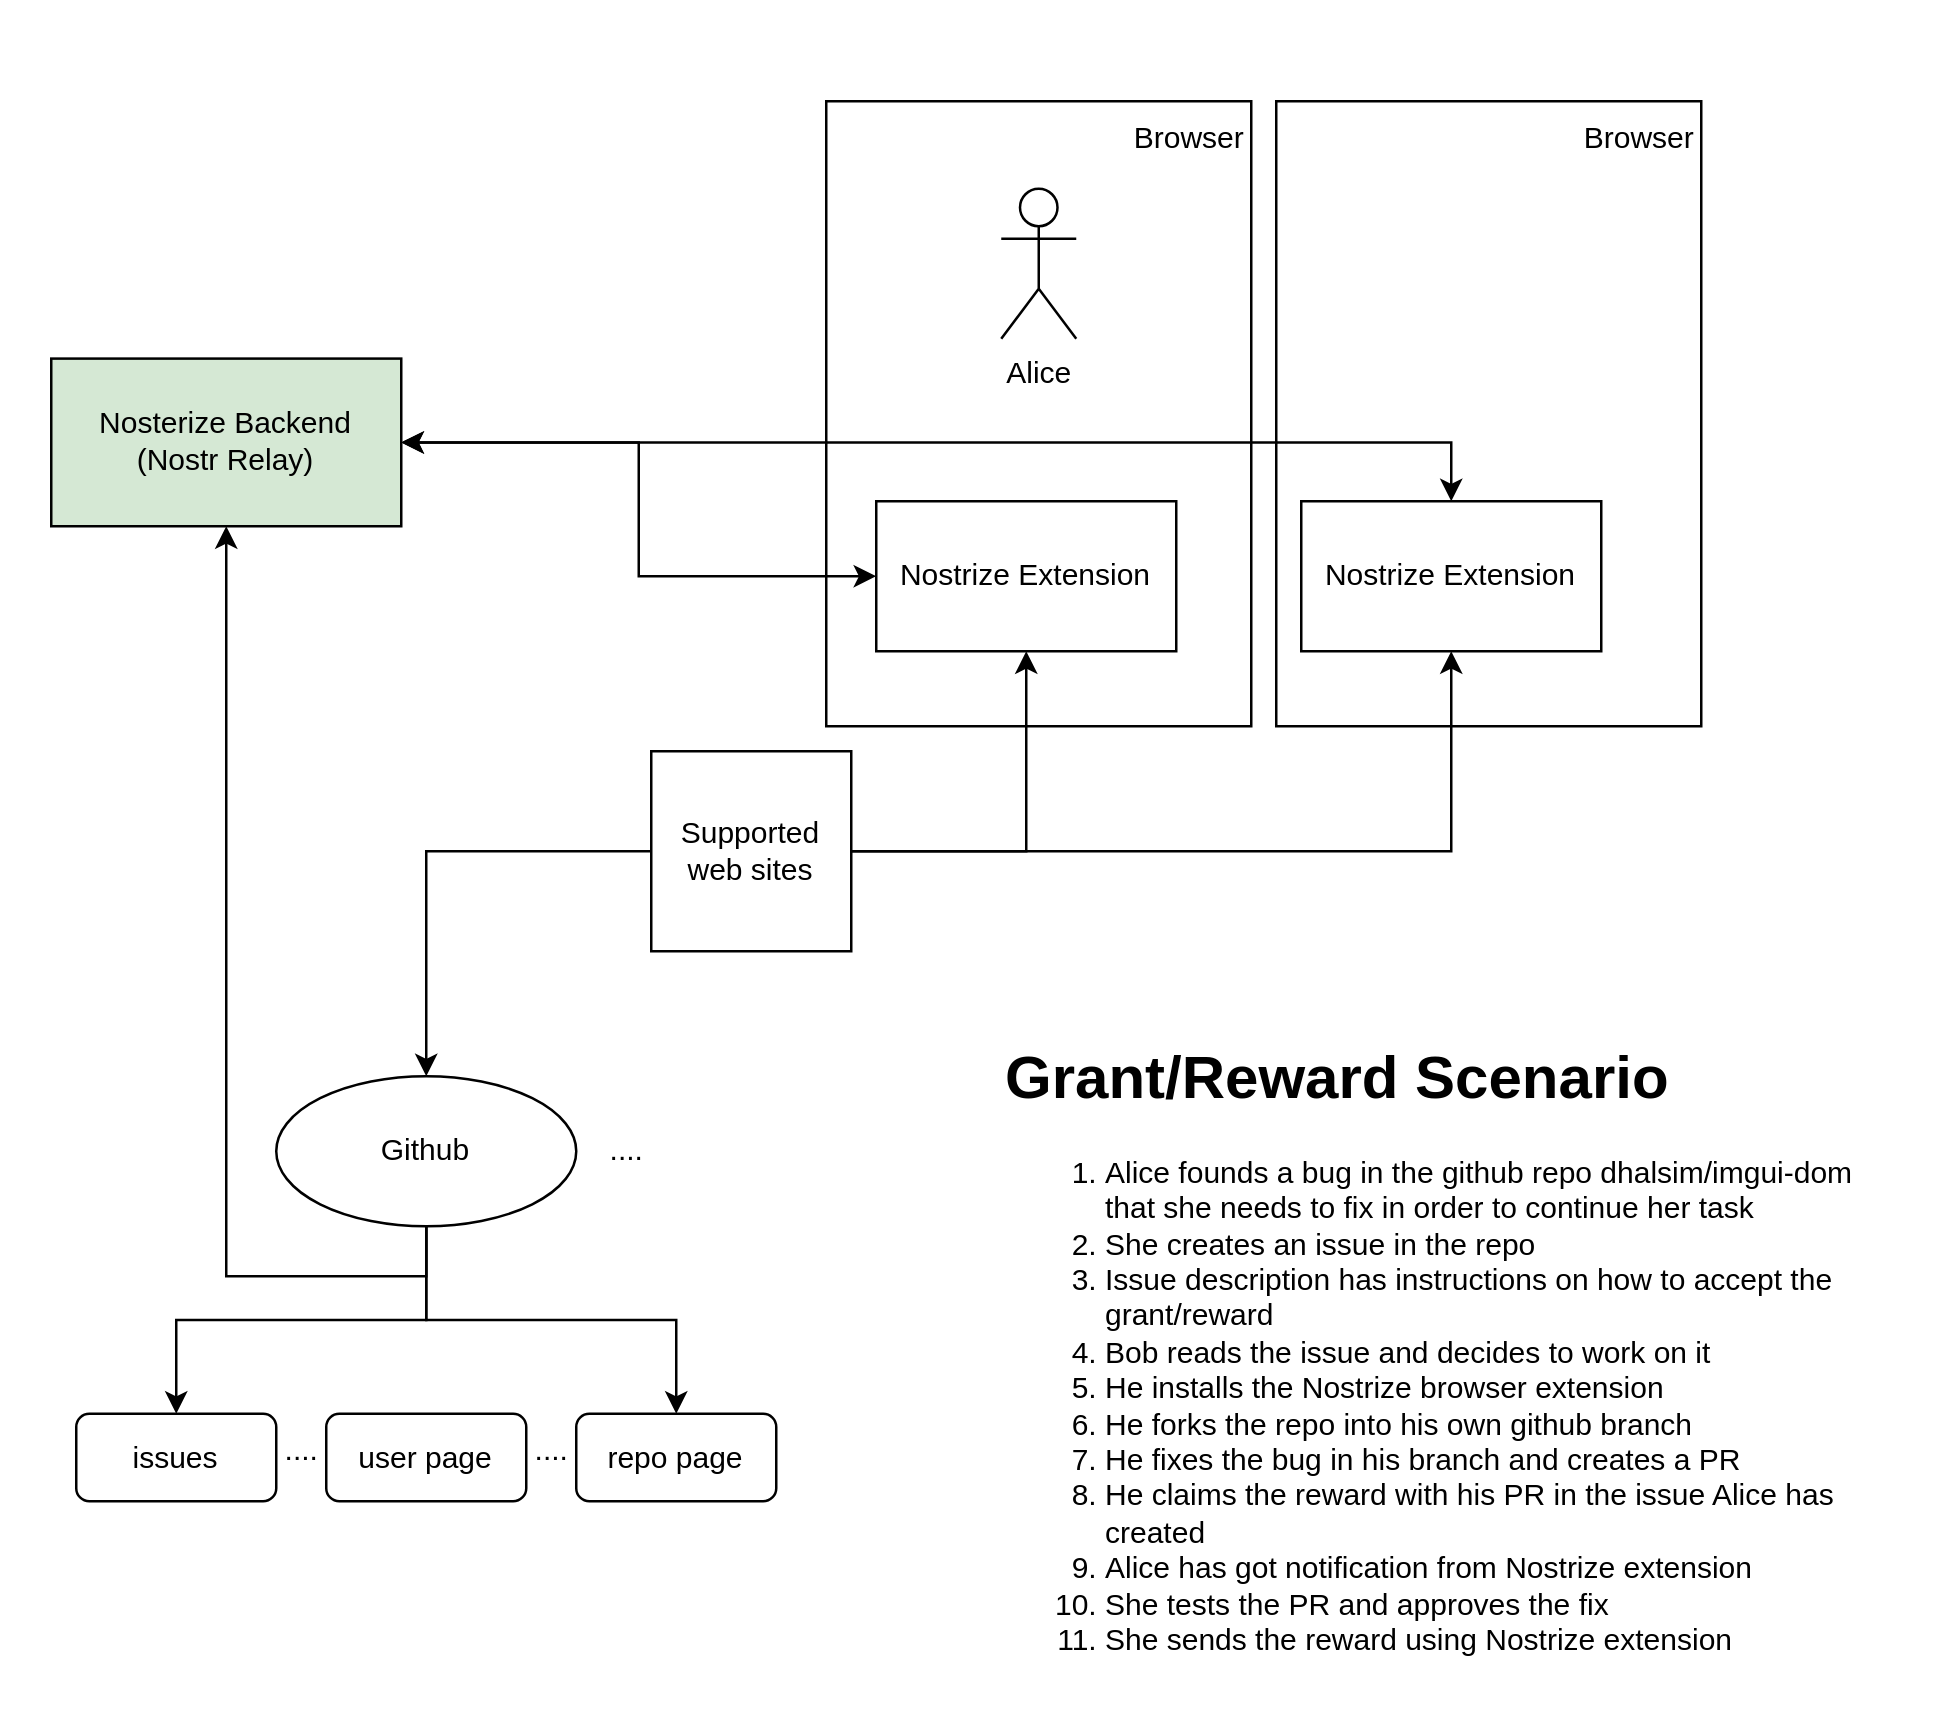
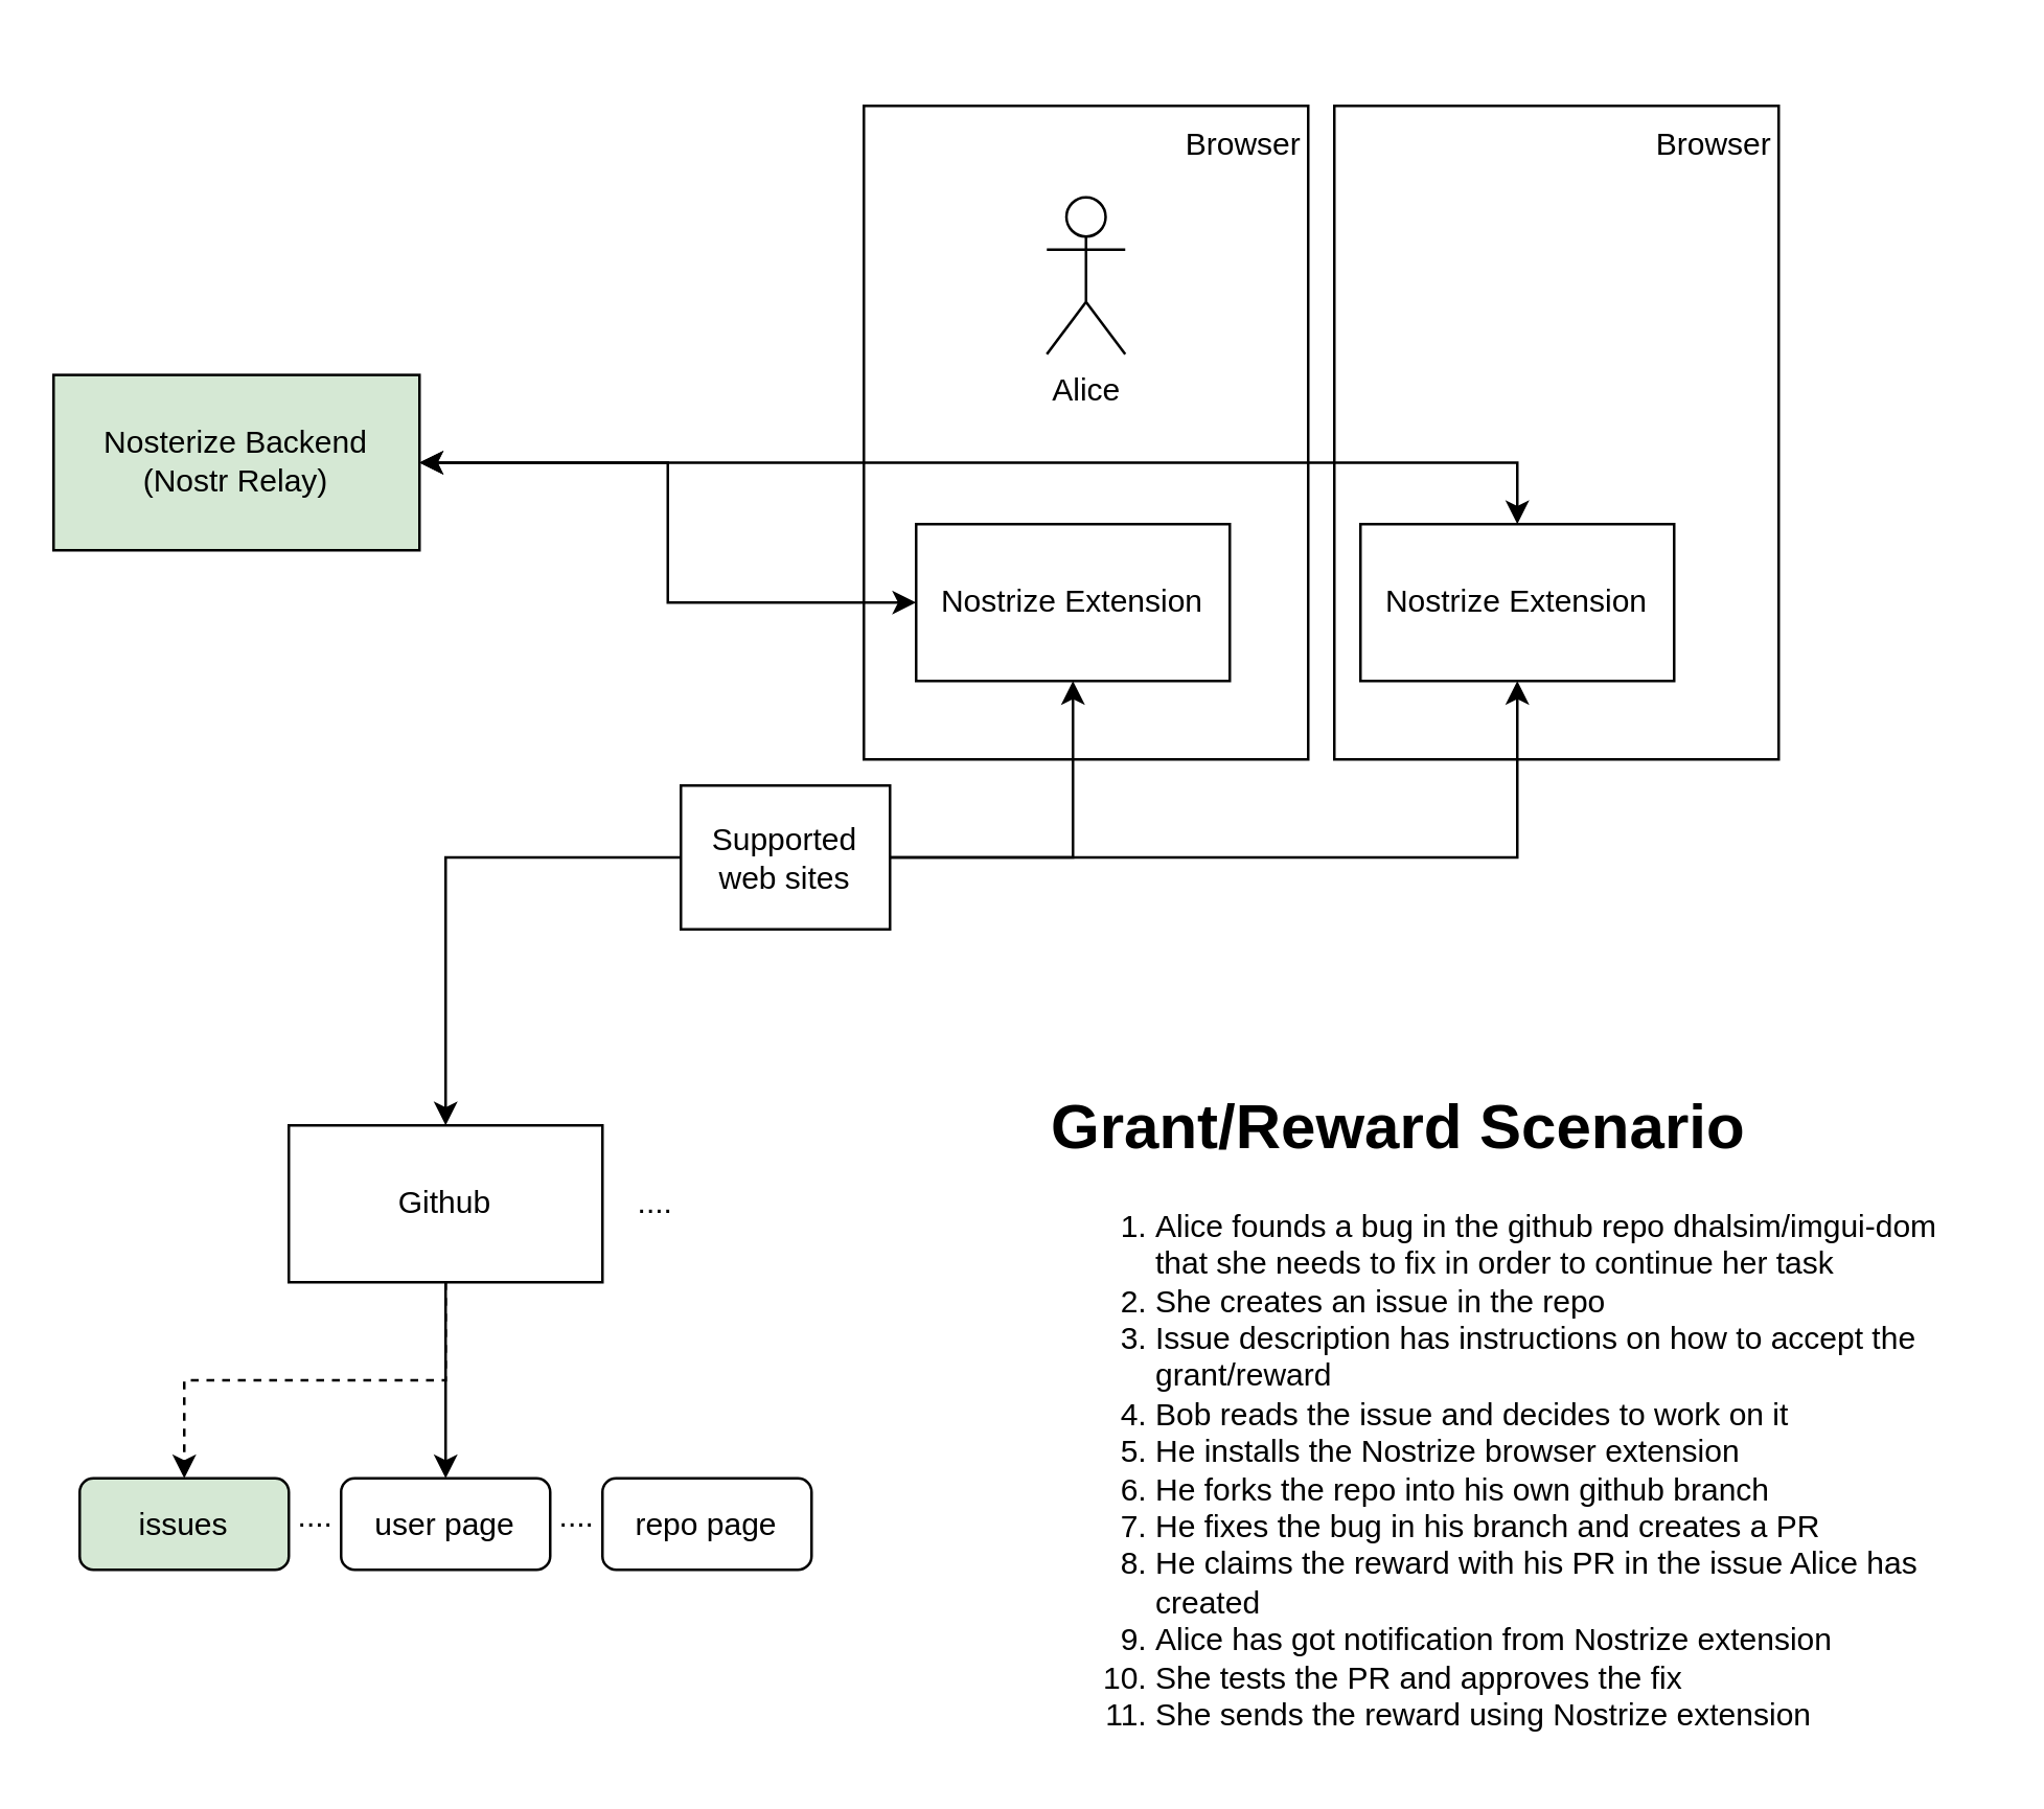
- <mxCell id="13" value="Supported web sites" style="whiteSpace=wrap;html=1;aspect=fixed;" parent="1" vertex="1"><mxGeometry x="260" y="300" width="80" height="80" as="geometry" /></mxCell>
+ <mxCell id="13" value="Supported web sites" style="whiteSpace=wrap;html=1;aspect=fixed;" parent="1" vertex="1"><mxGeometry x="260" y="300" width="80" height="55" as="geometry" /></mxCell>
- <mxCell id="15" style="edgeStyle=orthogonalEdgeStyle;rounded=0;orthogonalLoop=1;jettySize=auto;html=1;exitX=0.5;exitY=1;exitDx=0;exitDy=0;" parent="1" source="17" target="28" edge="1"><mxGeometry relative="1" as="geometry" /></mxCell>
+ <mxCell id="15" style="edgeStyle=orthogonalEdgeStyle;rounded=0;orthogonalLoop=1;jettySize=auto;html=1;exitX=0.5;exitY=1;exitDx=0;exitDy=0;entryX=0.5;entryY=0;entryDx=0;entryDy=0;" parent="1" source="17" target="20" edge="1"><mxGeometry relative="1" as="geometry" /></mxCell>
- <mxCell id="17" value="Github" style="ellipse;whiteSpace=wrap;html=1;" parent="1" vertex="1"><mxGeometry x="110" y="430" width="120" height="60" as="geometry" /></mxCell>
+ <mxCell id="17" value="Github" style="whiteSpace=wrap;html=1;" parent="1" vertex="1"><mxGeometry x="110" y="430" width="120" height="60" as="geometry" /></mxCell>
- <mxCell id="14" style="edgeStyle=orthogonalEdgeStyle;rounded=0;orthogonalLoop=1;jettySize=auto;html=1;exitX=0.5;exitY=1;exitDx=0;exitDy=0;" parent="1" source="17" target="19" edge="1"><mxGeometry relative="1" as="geometry"><mxPoint x="100" y="540" as="targetPoint" /></mxGeometry></mxCell>
+ <mxCell id="14" style="edgeStyle=orthogonalEdgeStyle;rounded=0;orthogonalLoop=1;jettySize=auto;html=1;exitX=0.5;exitY=1;exitDx=0;exitDy=0;dashed=1;" parent="1" source="17" target="19" edge="1"><mxGeometry relative="1" as="geometry"><mxPoint x="100" y="540" as="targetPoint" /></mxGeometry></mxCell>
- <mxCell id="16" style="edgeStyle=orthogonalEdgeStyle;rounded=0;orthogonalLoop=1;jettySize=auto;html=1;exitX=0.5;exitY=1;exitDx=0;exitDy=0;entryX=0.5;entryY=0;entryDx=0;entryDy=0;" parent="1" source="17" target="21" edge="1"><mxGeometry relative="1" as="geometry" /></mxCell>
- <mxCell id="19" value="issues" style="rounded=1;whiteSpace=wrap;html=1;" parent="1" vertex="1"><mxGeometry x="30" y="565" width="80" height="35" as="geometry" /></mxCell>
+ <mxCell id="19" value="issues" style="rounded=1;whiteSpace=wrap;html=1;fillColor=#d5e8d4;" parent="1" vertex="1"><mxGeometry x="30" y="565" width="80" height="35" as="geometry" /></mxCell>
